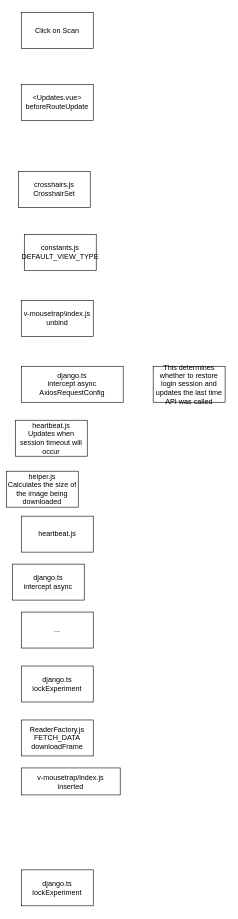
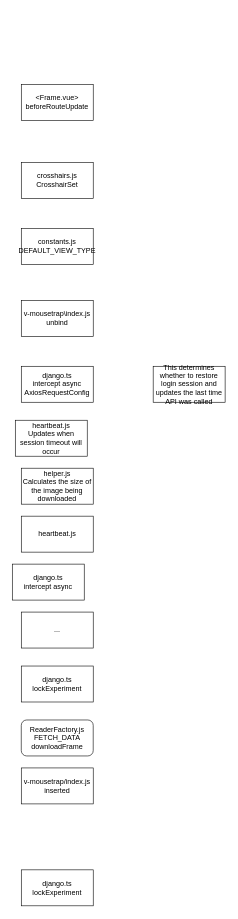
- <mxCell id="2" value="Click on Scan" style="rounded=0;whiteSpace=wrap;html=1;" vertex="1" parent="1"><mxGeometry x="35" y="20" width="120" height="60" as="geometry" /></mxCell>
- <mxCell id="3" value="&amp;lt;Updates.vue&amp;gt;&lt;br&gt;beforeRouteUpdate" style="rounded=0;whiteSpace=wrap;html=1;" vertex="1" parent="1"><mxGeometry x="35" y="140" width="120" height="60" as="geometry" /></mxCell>
+ <mxCell id="3" value="&amp;lt;Frame.vue&amp;gt;&lt;br&gt;beforeRouteUpdate" style="rounded=0;whiteSpace=wrap;html=1;" vertex="1" parent="1"><mxGeometry x="35" y="140" width="120" height="60" as="geometry" /></mxCell>
- <mxCell id="4" value="crosshairs.js&lt;br&gt;CrosshairSet" style="rounded=0;whiteSpace=wrap;html=1;" vertex="1" parent="1"><mxGeometry x="30" y="285" width="120" height="60" as="geometry" /></mxCell>
+ <mxCell id="4" value="crosshairs.js&lt;br&gt;CrosshairSet" style="rounded=0;whiteSpace=wrap;html=1;" vertex="1" parent="1"><mxGeometry x="35" y="270" width="120" height="60" as="geometry" /></mxCell>
- <mxCell id="5" value="constants.js&lt;br&gt;DEFAULT_VIEW_TYPE" style="rounded=0;whiteSpace=wrap;html=1;" vertex="1" parent="1"><mxGeometry x="40" y="390" width="120" height="60" as="geometry" /></mxCell>
+ <mxCell id="5" value="constants.js&lt;br&gt;DEFAULT_VIEW_TYPE" style="rounded=0;whiteSpace=wrap;html=1;" vertex="1" parent="1"><mxGeometry x="35" y="380" width="120" height="60" as="geometry" /></mxCell>
- <mxCell id="7" value="django.ts&lt;br&gt;intercept async AxiosRequestConfig" style="rounded=0;whiteSpace=wrap;html=1;" vertex="1" parent="1"><mxGeometry x="35" y="610" width="170" height="60" as="geometry" /></mxCell>
+ <mxCell id="7" value="django.ts&lt;br&gt;intercept async AxiosRequestConfig" style="rounded=0;whiteSpace=wrap;html=1;" vertex="1" parent="1"><mxGeometry x="35" y="610" width="120" height="60" as="geometry" /></mxCell>
- <mxCell id="10" value="helper.js&lt;br&gt;Calculates the size of the image being downloaded" style="rounded=0;whiteSpace=wrap;html=1;" vertex="1" parent="1"><mxGeometry x="10" y="785" width="120" height="60" as="geometry" /></mxCell>
+ <mxCell id="10" value="helper.js&lt;br&gt;Calculates the size of the image being downloaded" style="rounded=0;whiteSpace=wrap;html=1;" vertex="1" parent="1"><mxGeometry x="35" y="780" width="120" height="60" as="geometry" /></mxCell>
- <mxCell id="15" value="ReaderFactory.js&lt;br&gt;FETCH_DATA&lt;br&gt;downloadFrame" style="rounded=0;whiteSpace=wrap;html=1;" vertex="1" parent="1"><mxGeometry x="35" y="1200" width="120" height="60" as="geometry" /></mxCell>
+ <mxCell id="15" value="ReaderFactory.js&lt;br&gt;FETCH_DATA&lt;br&gt;downloadFrame" style="whiteSpace=wrap;html=1;rounded=1;" vertex="1" parent="1"><mxGeometry x="35" y="1200" width="120" height="60" as="geometry" /></mxCell>
- <mxCell id="16" value="v-mousetrap/index.js&lt;br&gt;inserted" style="rounded=0;whiteSpace=wrap;html=1;" vertex="1" parent="1"><mxGeometry x="35" y="1280" width="165" height="45" as="geometry" /></mxCell>
+ <mxCell id="16" value="v-mousetrap/index.js&lt;br&gt;inserted" style="rounded=0;whiteSpace=wrap;html=1;" vertex="1" parent="1"><mxGeometry x="35" y="1280" width="120" height="60" as="geometry" /></mxCell>
